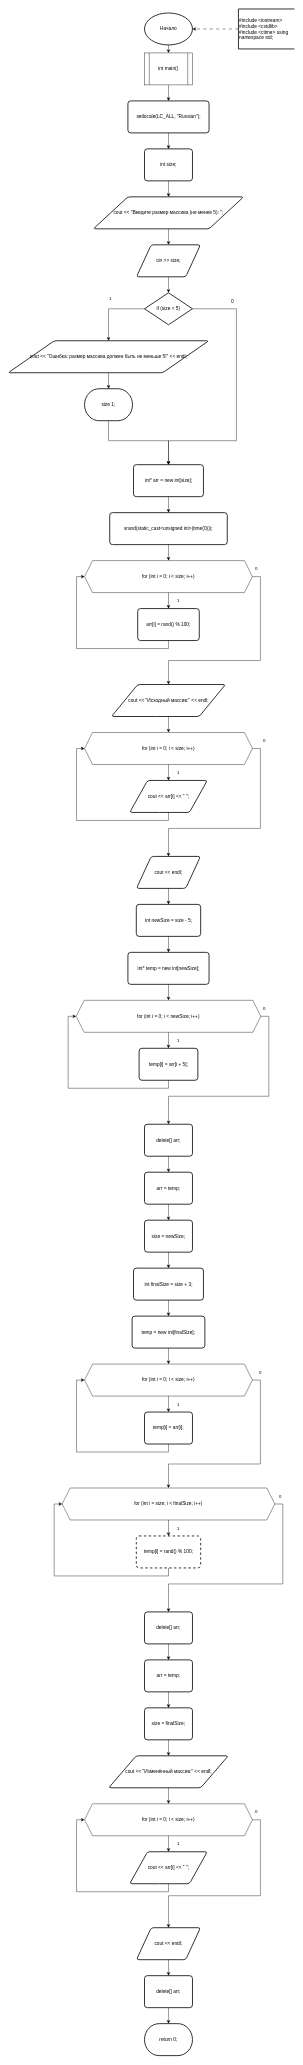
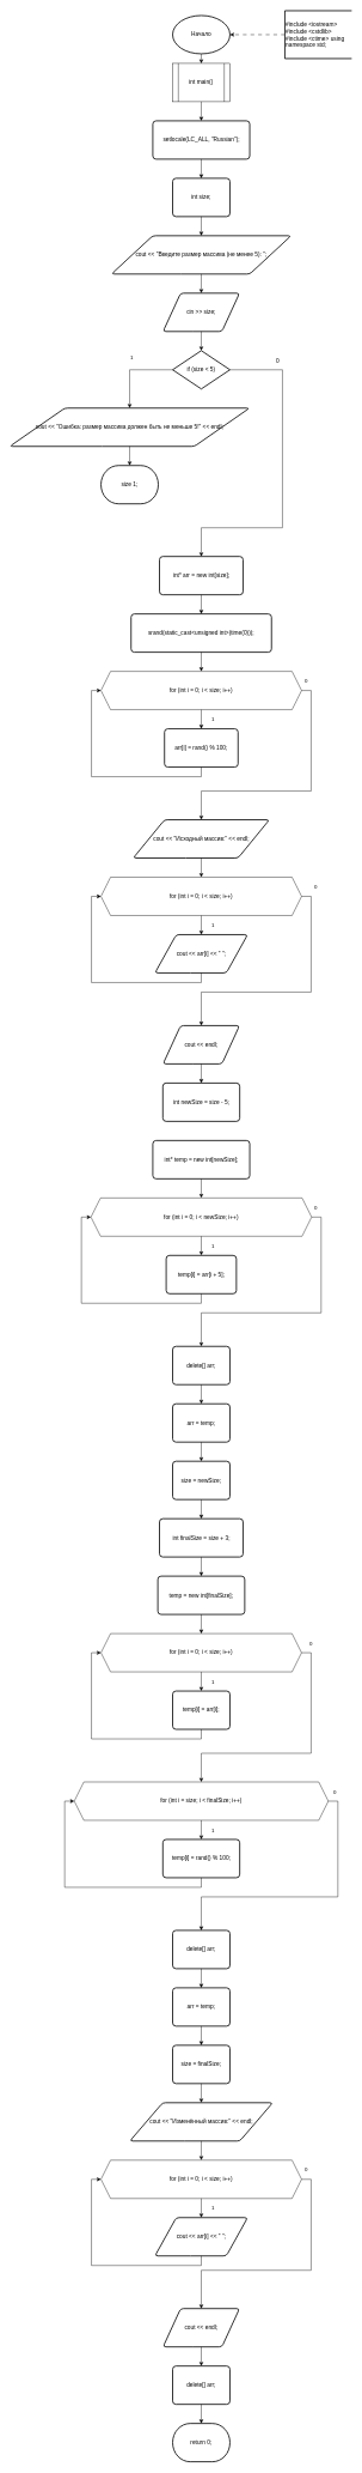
- <mxCell id="21" style="edgeStyle=orthogonalEdgeStyle;orthogonalLoop=1;rounded=0;jettySize=auto;entryX=0.5;entryY=0;entryDx=0;entryDy=0;exitX=0.5;exitY=1;exitDx=0;exitDy=0;targetPerimeterSpacing=0;sourcePerimeterSpacing=0;" parent="1" source="16" target="20" edge="1"><mxGeometry relative="1" as="geometry"><Array as="points"><mxPoint x="271" y="1100" /><mxPoint x="421" y="1100" /></Array></mxGeometry></mxCell>
- <mxCell id="42" style="edgeStyle=orthogonalEdgeStyle;orthogonalLoop=1;rounded=0;jettySize=auto;entryX=0.5;entryY=0;entryDx=0;entryDy=0;exitX=0.5;exitY=1;exitDx=0;exitDy=0;targetPerimeterSpacing=0;sourcePerimeterSpacing=0;" parent="1" source="39" target="41" edge="1"><mxGeometry relative="1" as="geometry" /></mxCell>
- <mxCell id="64" value="temp[i] = rand() % 100;" style="whiteSpace=wrap;rounded=1;dashed=1;absoluteArcSize=1;arcSize=14;strokeWidth=2;" parent="1" vertex="1"><mxGeometry x="340.5" y="3840" width="161" height="80" as="geometry" /></mxCell>
+ <mxCell id="64" value="temp[i] = rand() % 100;" style="whiteSpace=wrap;rounded=1;dashed=0;absoluteArcSize=1;arcSize=14;strokeWidth=2;" parent="1" vertex="1"><mxGeometry x="340.5" y="3840" width="161" height="80" as="geometry" /></mxCell>
